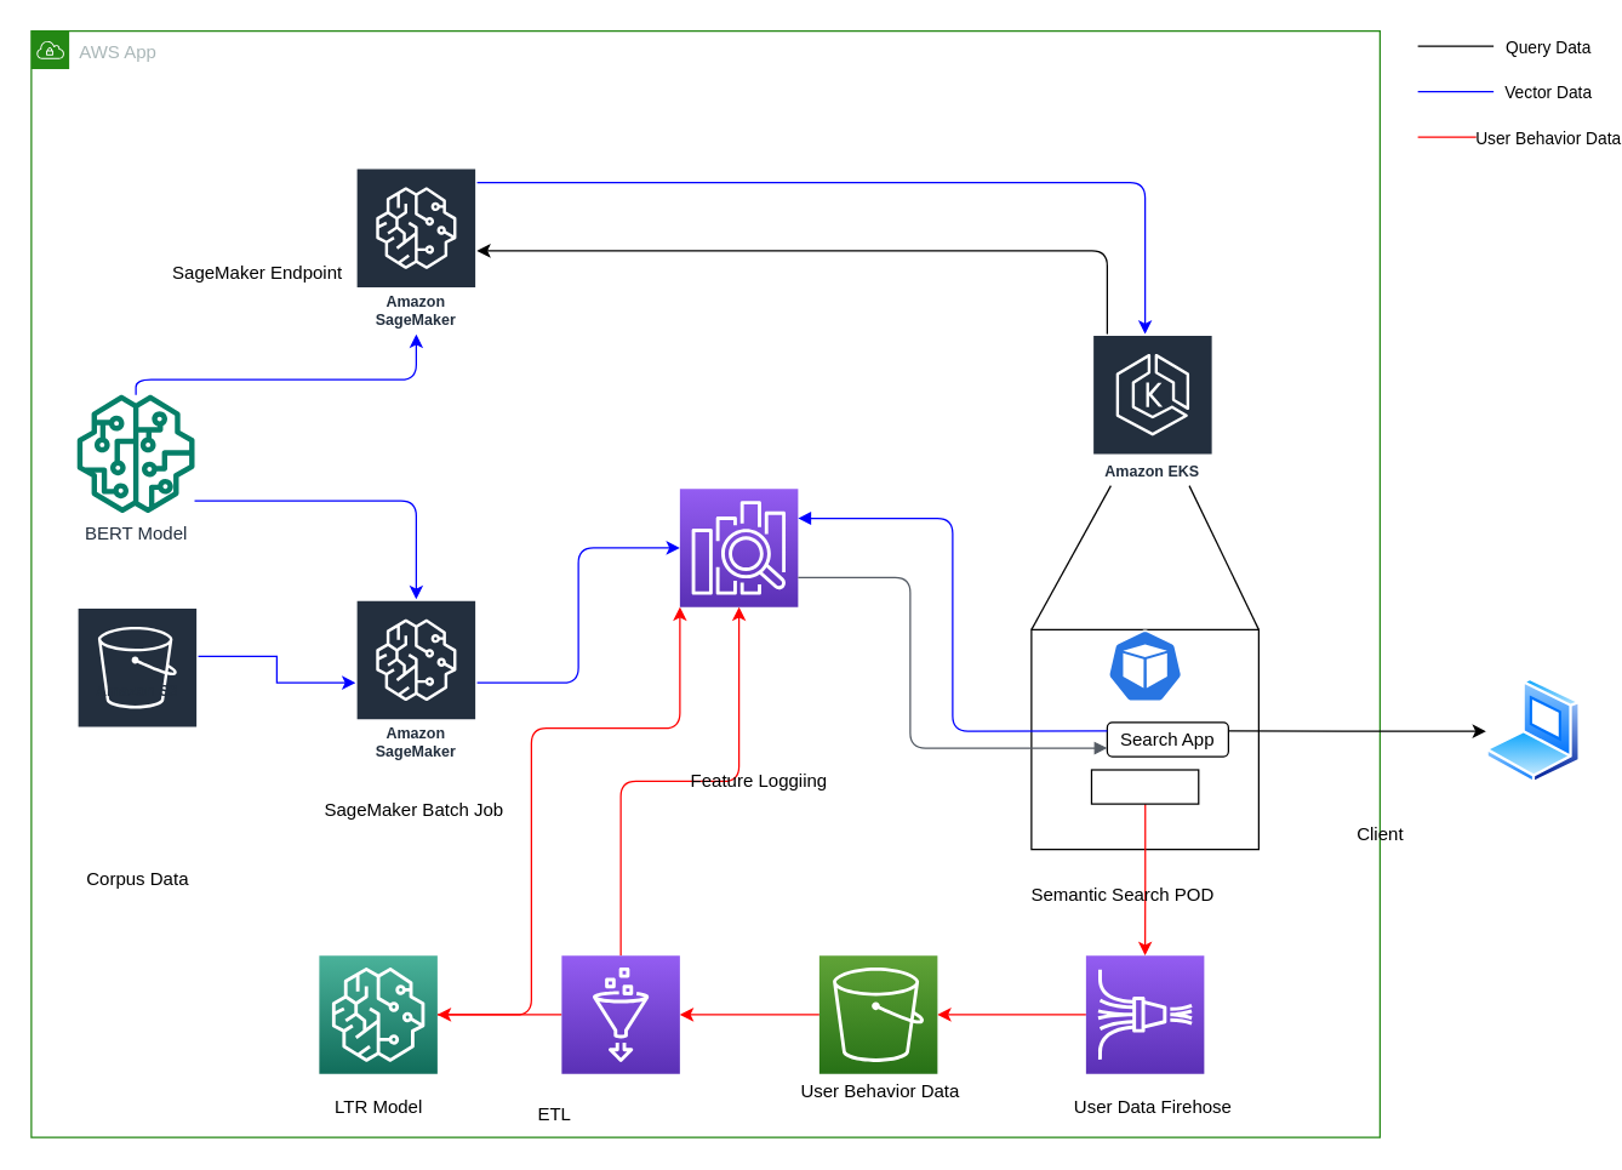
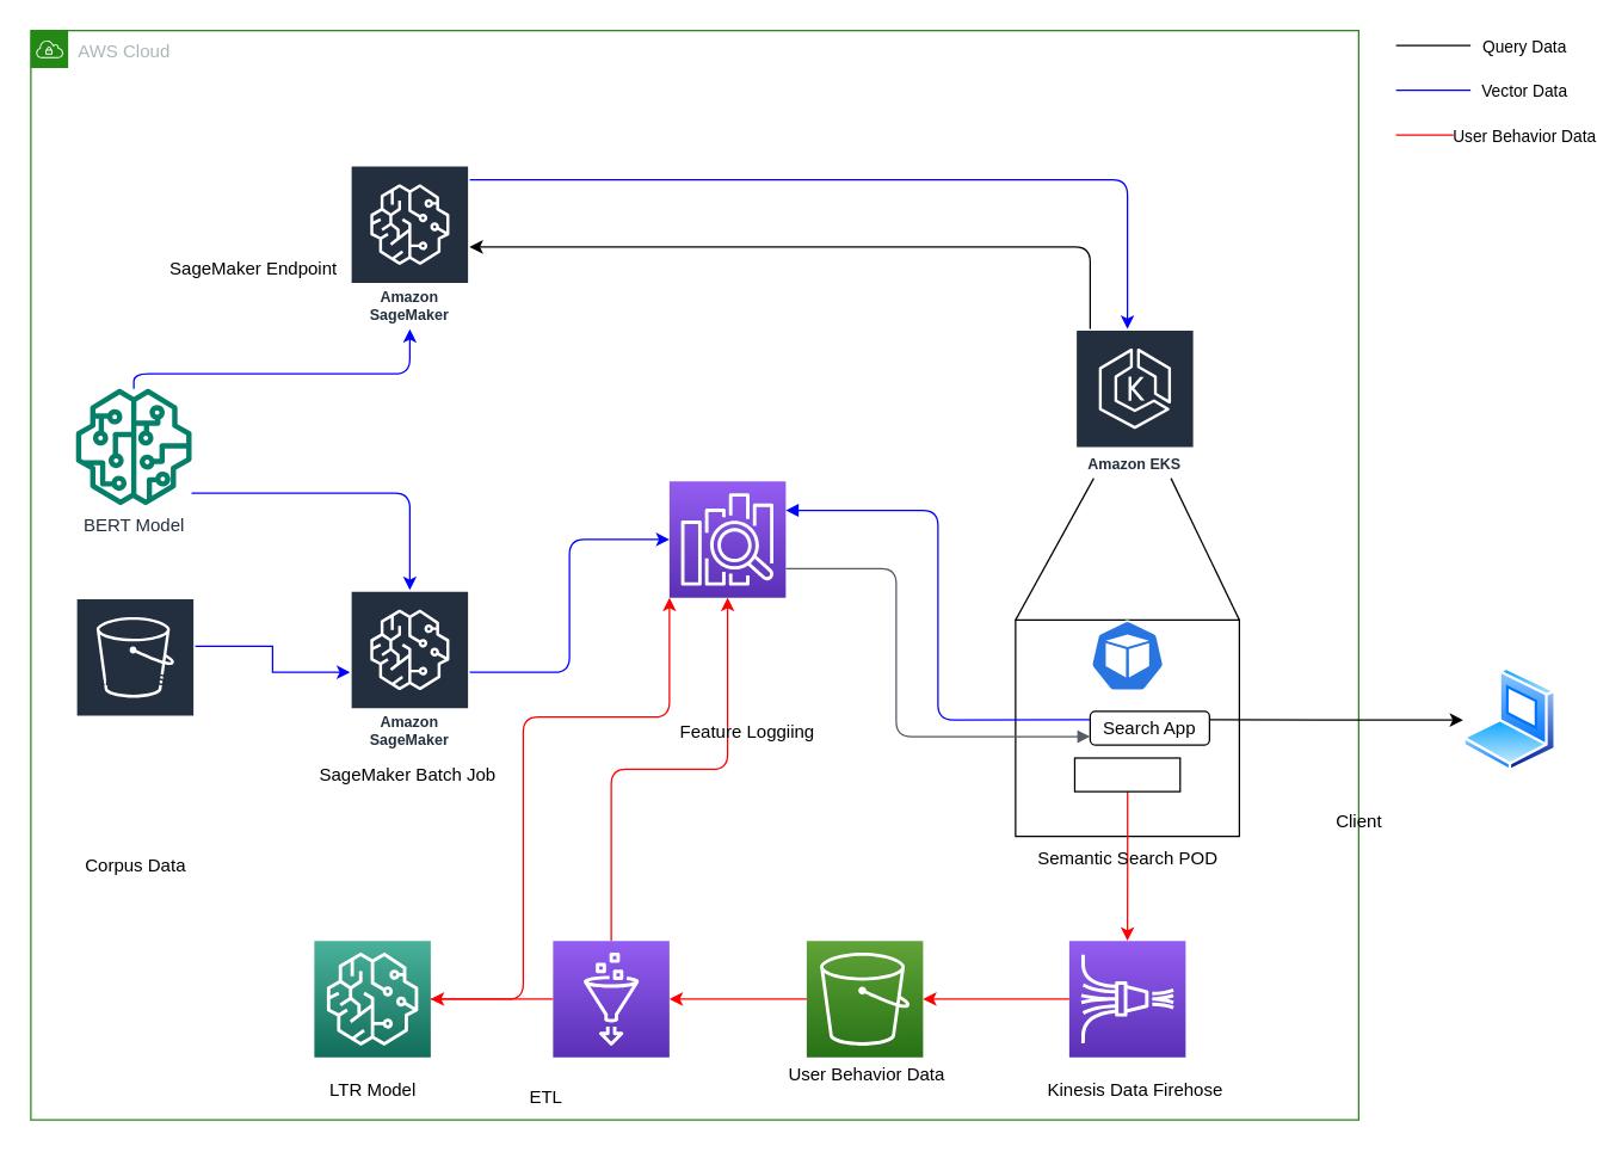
- <mxCell id="2" value="AWS App" style="points=[[0,0],[0.25,0],[0.5,0],[0.75,0],[1,0],[1,0.25],[1,0.5],[1,0.75],[1,1],[0.75,1],[0.5,1],[0.25,1],[0,1],[0,0.75],[0,0.5],[0,0.25]];outlineConnect=0;gradientColor=none;html=1;whiteSpace=wrap;fontSize=12;fontStyle=0;container=1;pointerEvents=0;collapsible=0;recursiveResize=0;shape=mxgraph.aws4.group;grIcon=mxgraph.aws4.group_vpc;strokeColor=#248814;fillColor=none;verticalAlign=top;align=left;spacingLeft=30;fontColor=#AAB7B8;dashed=0;" parent="1" vertex="1"><mxGeometry x="20" y="20" width="890" height="730" as="geometry" /></mxCell>
+ <mxCell id="2" value="AWS Cloud" style="points=[[0,0],[0.25,0],[0.5,0],[0.75,0],[1,0],[1,0.25],[1,0.5],[1,0.75],[1,1],[0.75,1],[0.5,1],[0.25,1],[0,1],[0,0.75],[0,0.5],[0,0.25]];outlineConnect=0;gradientColor=none;html=1;whiteSpace=wrap;fontSize=12;fontStyle=0;container=1;pointerEvents=0;collapsible=0;recursiveResize=0;shape=mxgraph.aws4.group;grIcon=mxgraph.aws4.group_vpc;strokeColor=#248814;fillColor=none;verticalAlign=top;align=left;spacingLeft=30;fontColor=#AAB7B8;dashed=0;" parent="1" vertex="1"><mxGeometry x="20" y="20" width="890" height="730" as="geometry" /></mxCell>
- <mxCell id="43" value="Feature Loggiing" style="text;html=1;align=center;verticalAlign=middle;resizable=0;points=[];autosize=1;strokeColor=none;fillColor=none;" parent="1" vertex="1"><mxGeometry x="445" y="505" width="110" height="20" as="geometry" /></mxCell>
+ <mxCell id="43" value="Feature Loggiing" style="text;html=1;align=center;verticalAlign=middle;resizable=0;points=[];autosize=1;strokeColor=none;fillColor=none;" parent="1" vertex="1"><mxGeometry x="445" y="480" width="110" height="20" as="geometry" /></mxCell>
- <mxCell id="11" value="SageMaker Batch Job&amp;nbsp;" style="text;html=1;align=center;verticalAlign=middle;resizable=0;points=[];autosize=1;strokeColor=none;fillColor=none;" parent="2" vertex="1"><mxGeometry x="184" y="503.75" width="140" height="20" as="geometry" /></mxCell>
+ <mxCell id="11" value="SageMaker Batch Job&amp;nbsp;" style="text;html=1;align=center;verticalAlign=middle;resizable=0;points=[];autosize=1;strokeColor=none;fillColor=none;" parent="2" vertex="1"><mxGeometry x="184" y="488.75" width="140" height="20" as="geometry" /></mxCell>
- <mxCell id="25" value="Semantic Search POD" style="text;html=1;align=center;verticalAlign=middle;resizable=0;points=[];autosize=1;strokeColor=none;fillColor=none;" parent="2" vertex="1"><mxGeometry x="650" y="560" width="140" height="20" as="geometry" /></mxCell>
+ <mxCell id="25" value="Semantic Search POD" style="text;html=1;align=center;verticalAlign=middle;resizable=0;points=[];autosize=1;strokeColor=none;fillColor=none;" parent="2" vertex="1"><mxGeometry x="665" y="545" width="140" height="20" as="geometry" /></mxCell>
- <mxCell id="26" value="User Data Firehose" style="text;html=1;align=center;verticalAlign=middle;resizable=0;points=[];autosize=1;strokeColor=none;fillColor=none;" parent="2" vertex="1"><mxGeometry x="675" y="700" width="130" height="20" as="geometry" /></mxCell>
+ <mxCell id="26" value="Kinesis Data Firehose" style="text;html=1;align=center;verticalAlign=middle;resizable=0;points=[];autosize=1;strokeColor=none;fillColor=none;" parent="2" vertex="1"><mxGeometry x="675" y="700" width="130" height="20" as="geometry" /></mxCell>
